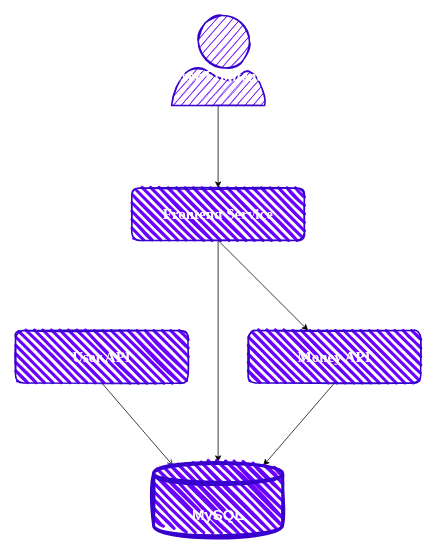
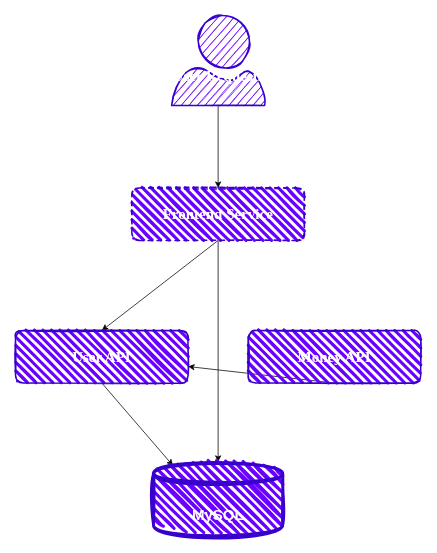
- <mxCell id="12" value="User Frontend" style="text;html=1;align=center;verticalAlign=middle;resizable=0;points=[];autosize=1;strokeColor=none;fillColor=none;fontSize=20;fontFamily=Verdana;fontColor=#FFFFFF;fontStyle=1" vertex="1" parent="1"><mxGeometry x="200" y="80" width="180" height="40" as="geometry" /></mxCell>
+ <mxCell id="12" value="User Requests" style="text;html=1;align=center;verticalAlign=middle;resizable=0;points=[];autosize=1;strokeColor=none;fillColor=none;fontSize=20;fontFamily=Verdana;fontColor=#FFFFFF;fontStyle=1" vertex="1" parent="1"><mxGeometry x="200" y="80" width="180" height="40" as="geometry" /></mxCell>
- <mxCell id="4" value="&lt;h2&gt;&lt;font face=&quot;Verdana&quot; style=&quot;font-size: 20px;&quot;&gt;&lt;b style=&quot;&quot;&gt;Frontend Service&lt;/b&gt;&lt;/font&gt;&lt;/h2&gt;" style="rounded=1;whiteSpace=wrap;html=1;strokeWidth=2;fillWeight=4;hachureGap=8;hachureAngle=45;sketch=1;fillColor=#6a00ff;fontColor=#ffffff;strokeColor=#3700CC;" vertex="1" parent="1"><mxGeometry x="175" y="250" width="230" height="70" as="geometry" /></mxCell>
+ <mxCell id="4" value="&lt;h2&gt;&lt;font face=&quot;Verdana&quot; style=&quot;font-size: 20px;&quot;&gt;&lt;b style=&quot;&quot;&gt;Frontend Service&lt;/b&gt;&lt;/font&gt;&lt;/h2&gt;" style="rounded=1;whiteSpace=wrap;html=1;strokeWidth=2;fillWeight=4;hachureGap=8;hachureAngle=45;sketch=1;fillColor=#6a00ff;fontColor=#ffffff;strokeColor=#3700CC;dashed=1;" vertex="1" parent="1"><mxGeometry x="175" y="250" width="230" height="70" as="geometry" /></mxCell>
- <mxCell id="2" style="edgeStyle=none;html=1;exitX=0.5;exitY=1;exitDx=0;exitDy=0;fontFamily=Verdana;fontSize=20;" edge="1" parent="1" source="4" target="8"><mxGeometry relative="1" as="geometry" /></mxCell>
+ <mxCell id="2" style="edgeStyle=none;html=1;exitX=0.5;exitY=1;exitDx=0;exitDy=0;entryX=0.5;entryY=0;entryDx=0;entryDy=0;fontFamily=Verdana;fontSize=20;" edge="1" parent="1" source="4" target="6"><mxGeometry relative="1" as="geometry" /></mxCell>
- <mxCell id="7" style="edgeStyle=none;html=1;entryX=0.85;entryY=0.05;entryDx=0;entryDy=0;entryPerimeter=0;fontFamily=Verdana;fontSize=20;exitX=0.5;exitY=1;exitDx=0;exitDy=0;" edge="1" parent="1" source="8" target="9"><mxGeometry relative="1" as="geometry" /></mxCell>
+ <mxCell id="7" style="edgeStyle=none;html=1;fontFamily=Verdana;fontSize=20;exitX=0.5;exitY=1;exitDx=0;exitDy=0;" edge="1" parent="1" source="8" target="6"><mxGeometry relative="1" as="geometry" /></mxCell>
- <mxCell id="5" style="edgeStyle=none;html=1;exitX=0.5;exitY=1;exitDx=0;exitDy=0;entryX=0.15;entryY=0.05;entryDx=0;entryDy=0;entryPerimeter=0;fontFamily=Verdana;fontSize=20;endArrow=open;" edge="1" parent="1" source="6" target="9"><mxGeometry relative="1" as="geometry" /></mxCell>
+ <mxCell id="5" style="edgeStyle=none;html=1;exitX=0.5;exitY=1;exitDx=0;exitDy=0;entryX=0.15;entryY=0.05;entryDx=0;entryDy=0;entryPerimeter=0;fontFamily=Verdana;fontSize=20;" edge="1" parent="1" source="6" target="9"><mxGeometry relative="1" as="geometry" /></mxCell>
